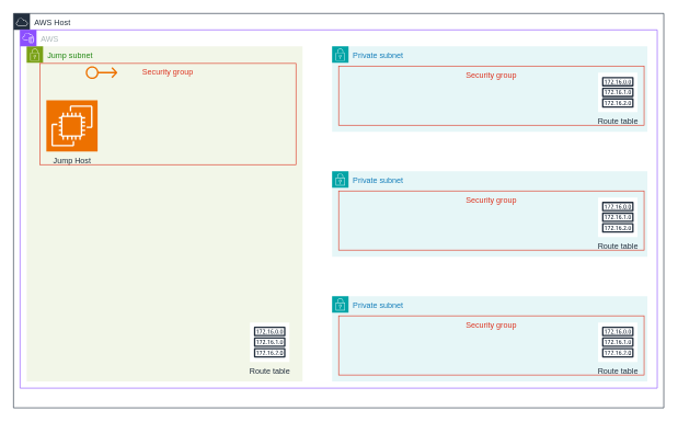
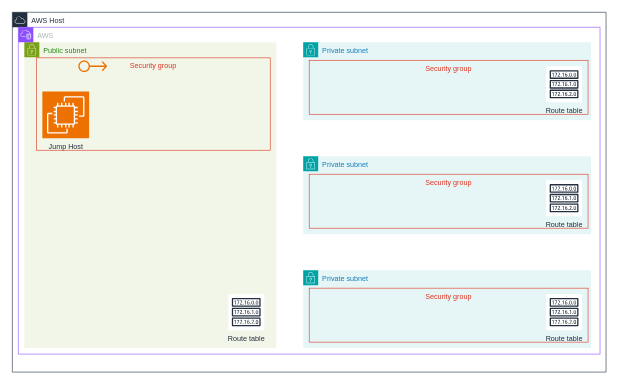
- <mxCell id="3" value="Jump subnet" style="points=[[0,0],[0.25,0],[0.5,0],[0.75,0],[1,0],[1,0.25],[1,0.5],[1,0.75],[1,1],[0.75,1],[0.5,1],[0.25,1],[0,1],[0,0.75],[0,0.5],[0,0.25]];outlineConnect=0;gradientColor=none;html=1;whiteSpace=wrap;fontSize=12;fontStyle=0;container=1;pointerEvents=0;collapsible=0;recursiveResize=0;shape=mxgraph.aws4.group;grIcon=mxgraph.aws4.group_security_group;grStroke=0;strokeColor=#7AA116;fillColor=#F2F6E8;verticalAlign=top;align=left;spacingLeft=30;fontColor=#248814;dashed=0;" vertex="1" parent="2"><mxGeometry x="20" y="50" width="420" height="510" as="geometry" /></mxCell>
+ <mxCell id="3" value="Public subnet" style="points=[[0,0],[0.25,0],[0.5,0],[0.75,0],[1,0],[1,0.25],[1,0.5],[1,0.75],[1,1],[0.75,1],[0.5,1],[0.25,1],[0,1],[0,0.75],[0,0.5],[0,0.25]];outlineConnect=0;gradientColor=none;html=1;whiteSpace=wrap;fontSize=12;fontStyle=0;container=1;pointerEvents=0;collapsible=0;recursiveResize=0;shape=mxgraph.aws4.group;grIcon=mxgraph.aws4.group_security_group;grStroke=0;strokeColor=#7AA116;fillColor=#F2F6E8;verticalAlign=top;align=left;spacingLeft=30;fontColor=#248814;dashed=0;" vertex="1" parent="2"><mxGeometry x="20" y="50" width="420" height="510" as="geometry" /></mxCell>
